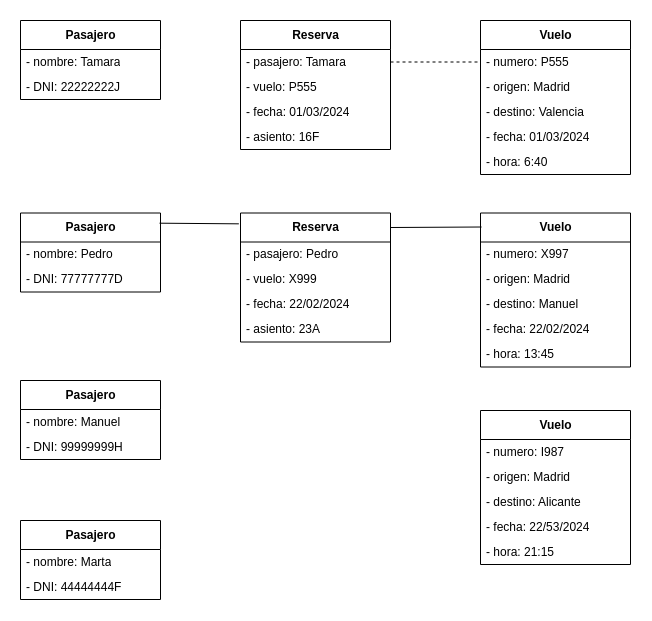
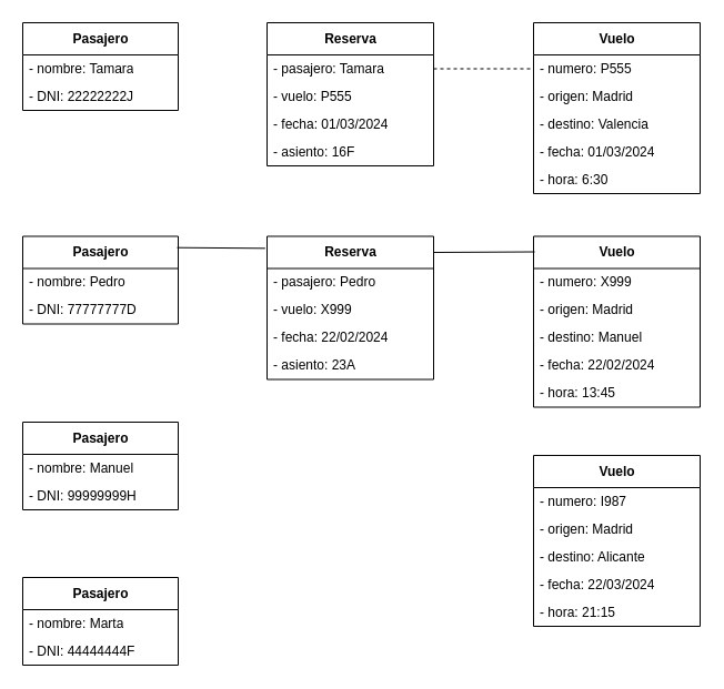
- <mxCell id="10" value="- hora: 6:40" style="text;html=1;strokeColor=none;fillColor=none;align=left;verticalAlign=middle;spacingLeft=4;spacingRight=4;overflow=hidden;rotatable=0;points=[[0,0.5],[1,0.5]];portConstraint=eastwest;fontColor=#000000;" vertex="1" parent="5"><mxGeometry y="129" width="150" height="25" as="geometry" /></mxCell>
+ <mxCell id="10" value="- hora: 6:30" style="text;html=1;strokeColor=none;fillColor=none;align=left;verticalAlign=middle;spacingLeft=4;spacingRight=4;overflow=hidden;rotatable=0;points=[[0,0.5],[1,0.5]];portConstraint=eastwest;fontColor=#000000;" vertex="1" parent="5"><mxGeometry y="129" width="150" height="25" as="geometry" /></mxCell>
- <mxCell id="27" value="- numero: X997" style="text;html=1;strokeColor=none;fillColor=none;align=left;verticalAlign=middle;spacingLeft=4;spacingRight=4;overflow=hidden;rotatable=0;points=[[0,0.5],[1,0.5]];portConstraint=eastwest;fontColor=#000000;" vertex="1" parent="26"><mxGeometry y="29" width="150" height="25" as="geometry" /></mxCell>
+ <mxCell id="27" value="- numero: X999" style="text;html=1;strokeColor=none;fillColor=none;align=left;verticalAlign=middle;spacingLeft=4;spacingRight=4;overflow=hidden;rotatable=0;points=[[0,0.5],[1,0.5]];portConstraint=eastwest;fontColor=#000000;" vertex="1" parent="26"><mxGeometry y="29" width="150" height="25" as="geometry" /></mxCell>
- <mxCell id="36" value="- fecha: 22/53/2024" style="text;html=1;strokeColor=none;fillColor=none;align=left;verticalAlign=middle;spacingLeft=4;spacingRight=4;overflow=hidden;rotatable=0;points=[[0,0.5],[1,0.5]];portConstraint=eastwest;fontColor=#000000;" vertex="1" parent="32"><mxGeometry y="104" width="150" height="25" as="geometry" /></mxCell>
+ <mxCell id="36" value="- fecha: 22/03/2024" style="text;html=1;strokeColor=none;fillColor=none;align=left;verticalAlign=middle;spacingLeft=4;spacingRight=4;overflow=hidden;rotatable=0;points=[[0,0.5],[1,0.5]];portConstraint=eastwest;fontColor=#000000;" vertex="1" parent="32"><mxGeometry y="104" width="150" height="25" as="geometry" /></mxCell>
